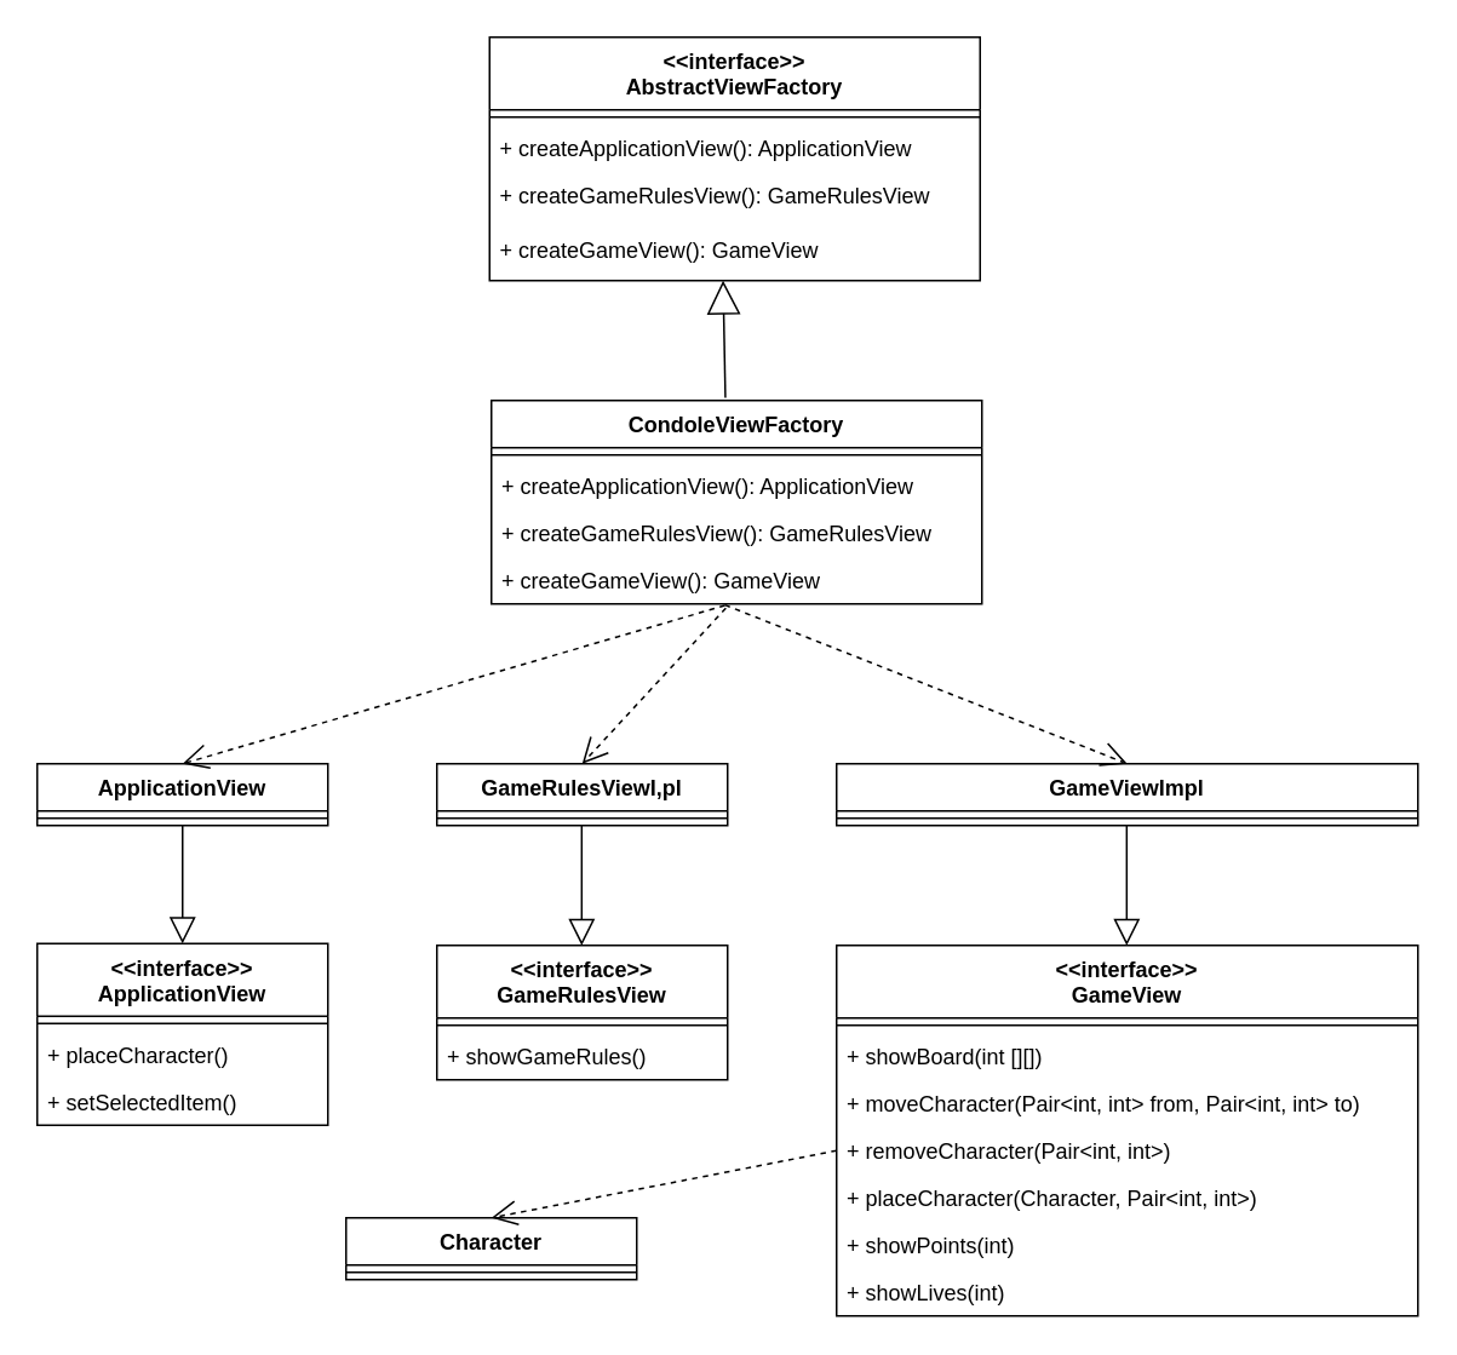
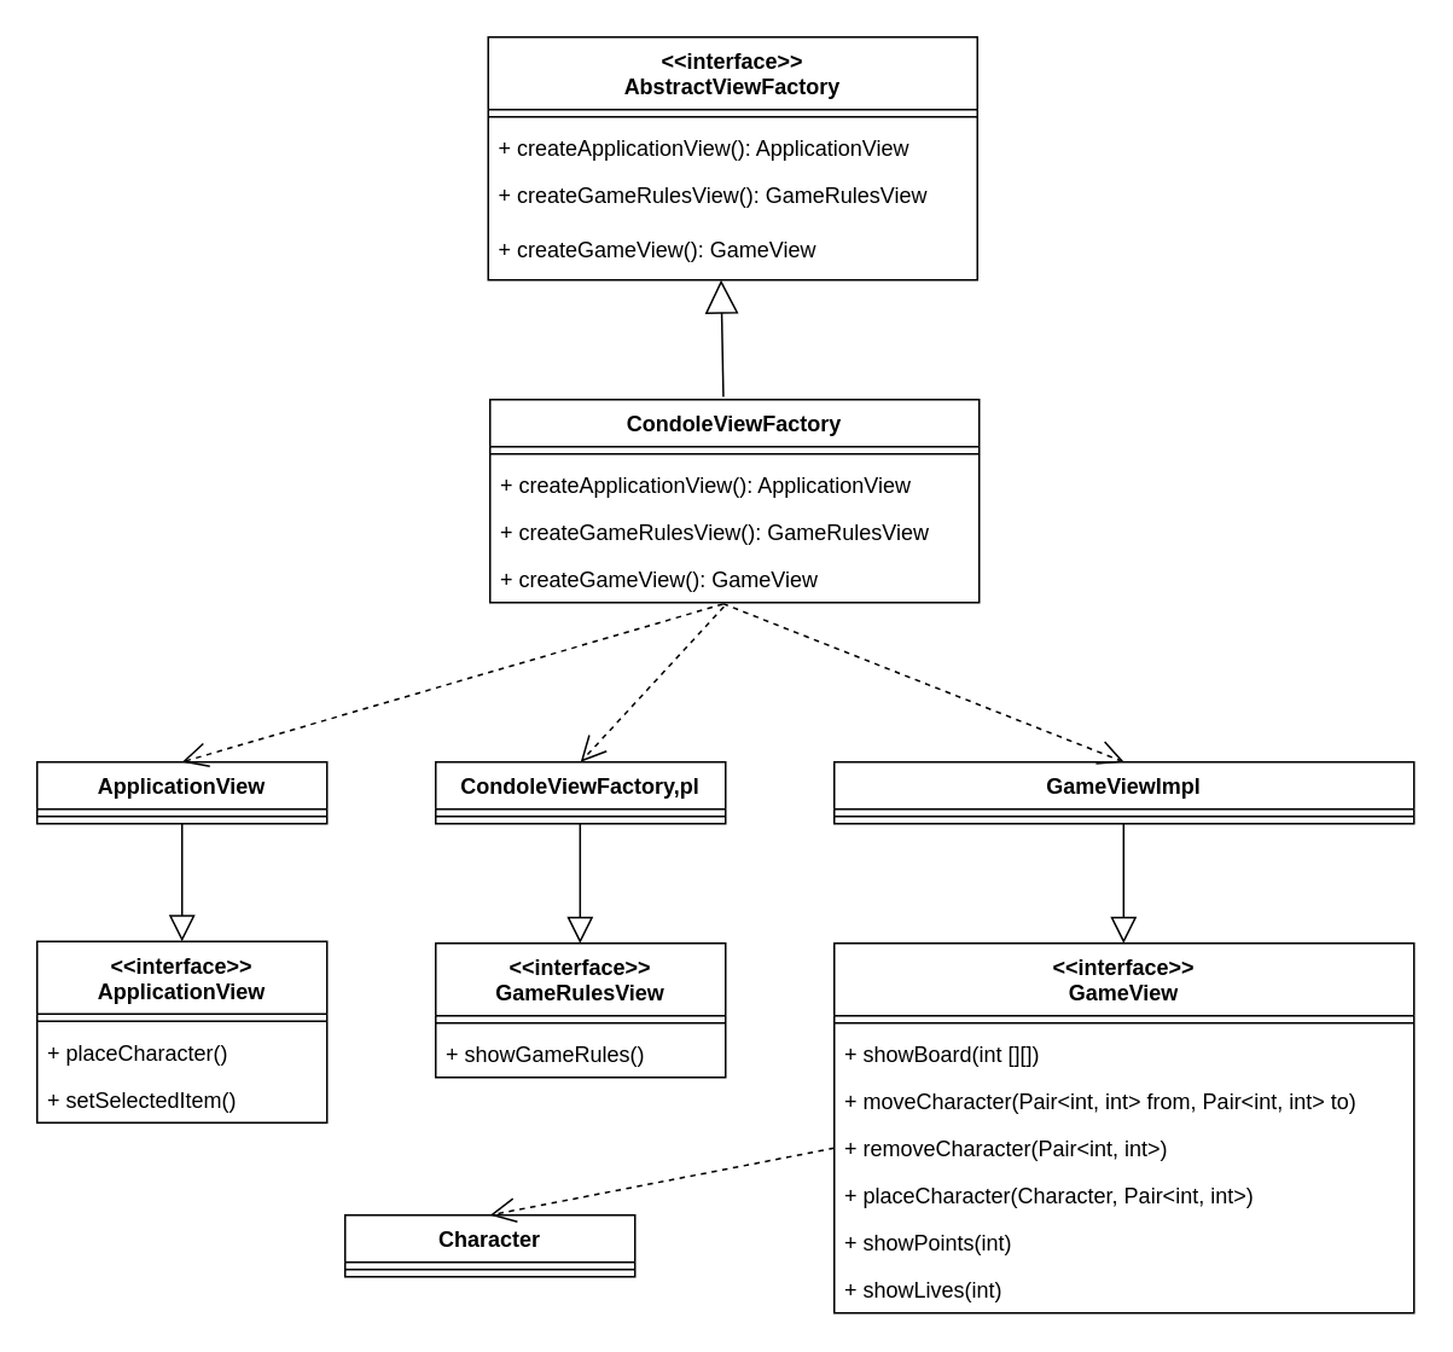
- <mxCell id="14" value="GameRulesViewI,pl" style="swimlane;fontStyle=1;align=center;verticalAlign=top;childLayout=stackLayout;horizontal=1;startSize=26;horizontalStack=0;resizeParent=1;resizeParentMax=0;resizeLast=0;collapsible=1;marginBottom=0;" vertex="1" parent="1"><mxGeometry x="240" y="420" width="160" height="34" as="geometry" /></mxCell>
+ <mxCell id="14" value="CondoleViewFactory,pl" style="swimlane;fontStyle=1;align=center;verticalAlign=top;childLayout=stackLayout;horizontal=1;startSize=26;horizontalStack=0;resizeParent=1;resizeParentMax=0;resizeLast=0;collapsible=1;marginBottom=0;" vertex="1" parent="1"><mxGeometry x="240" y="420" width="160" height="34" as="geometry" /></mxCell>
